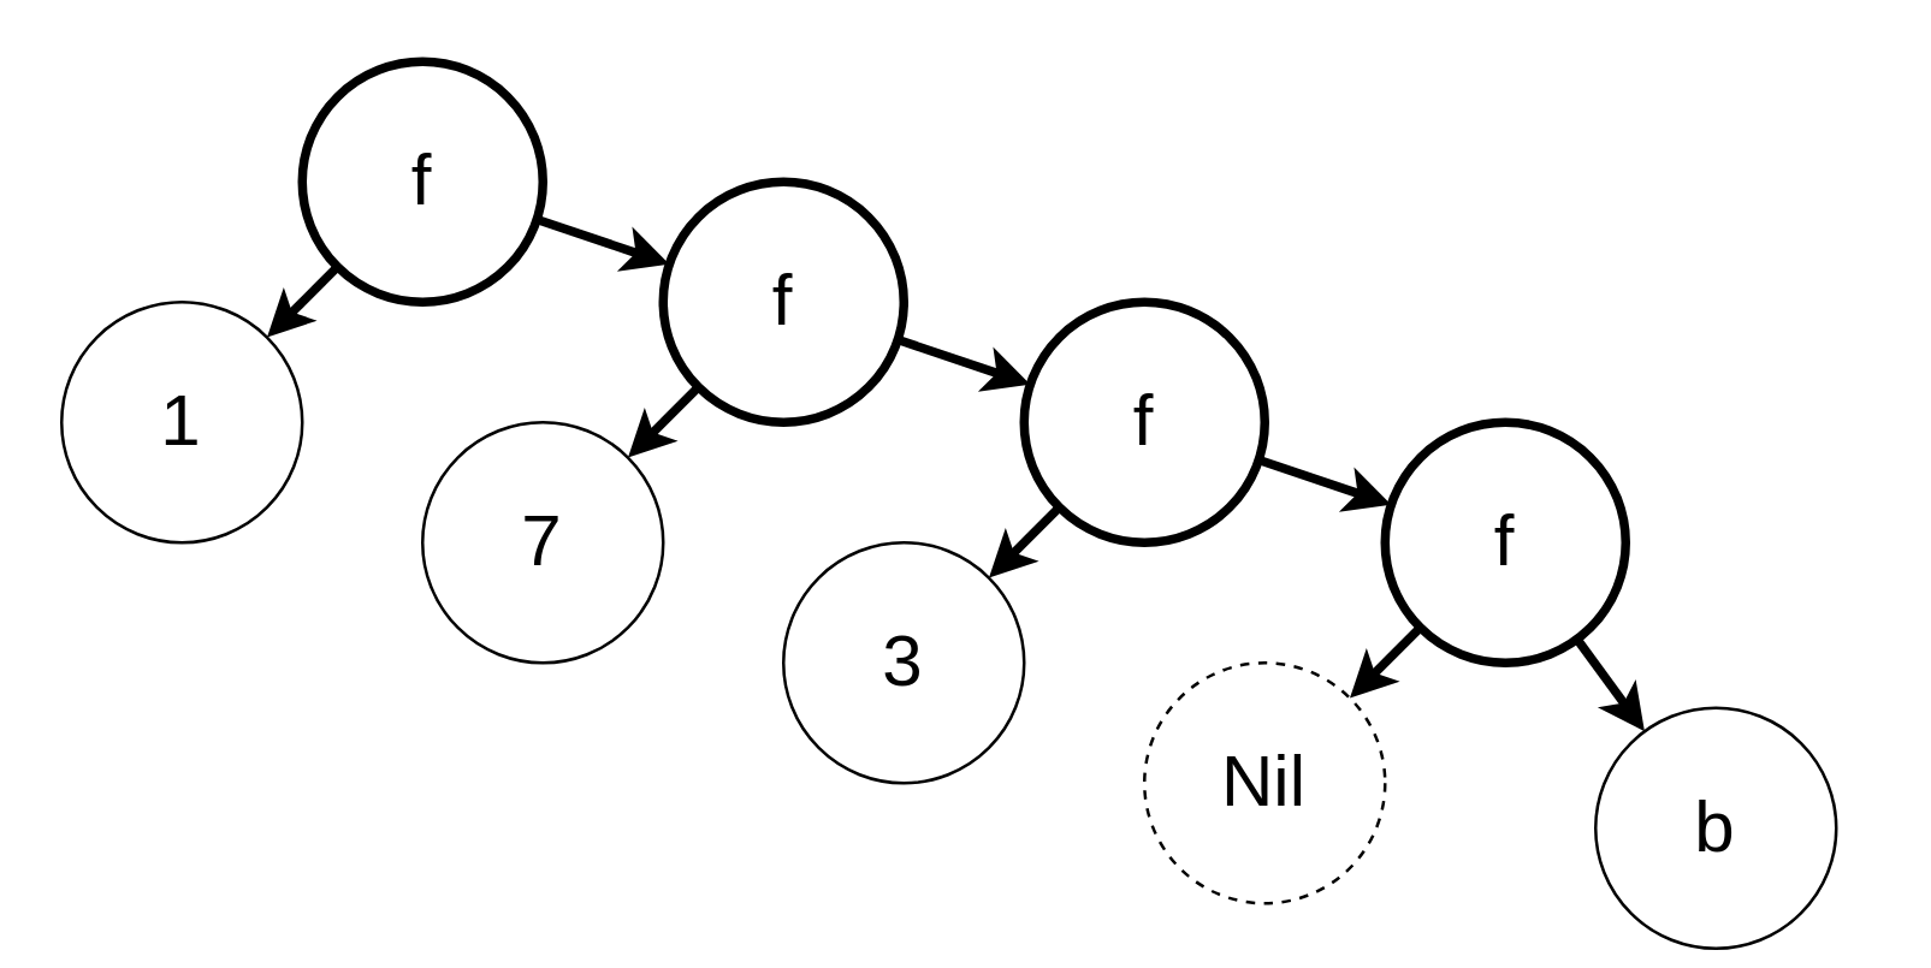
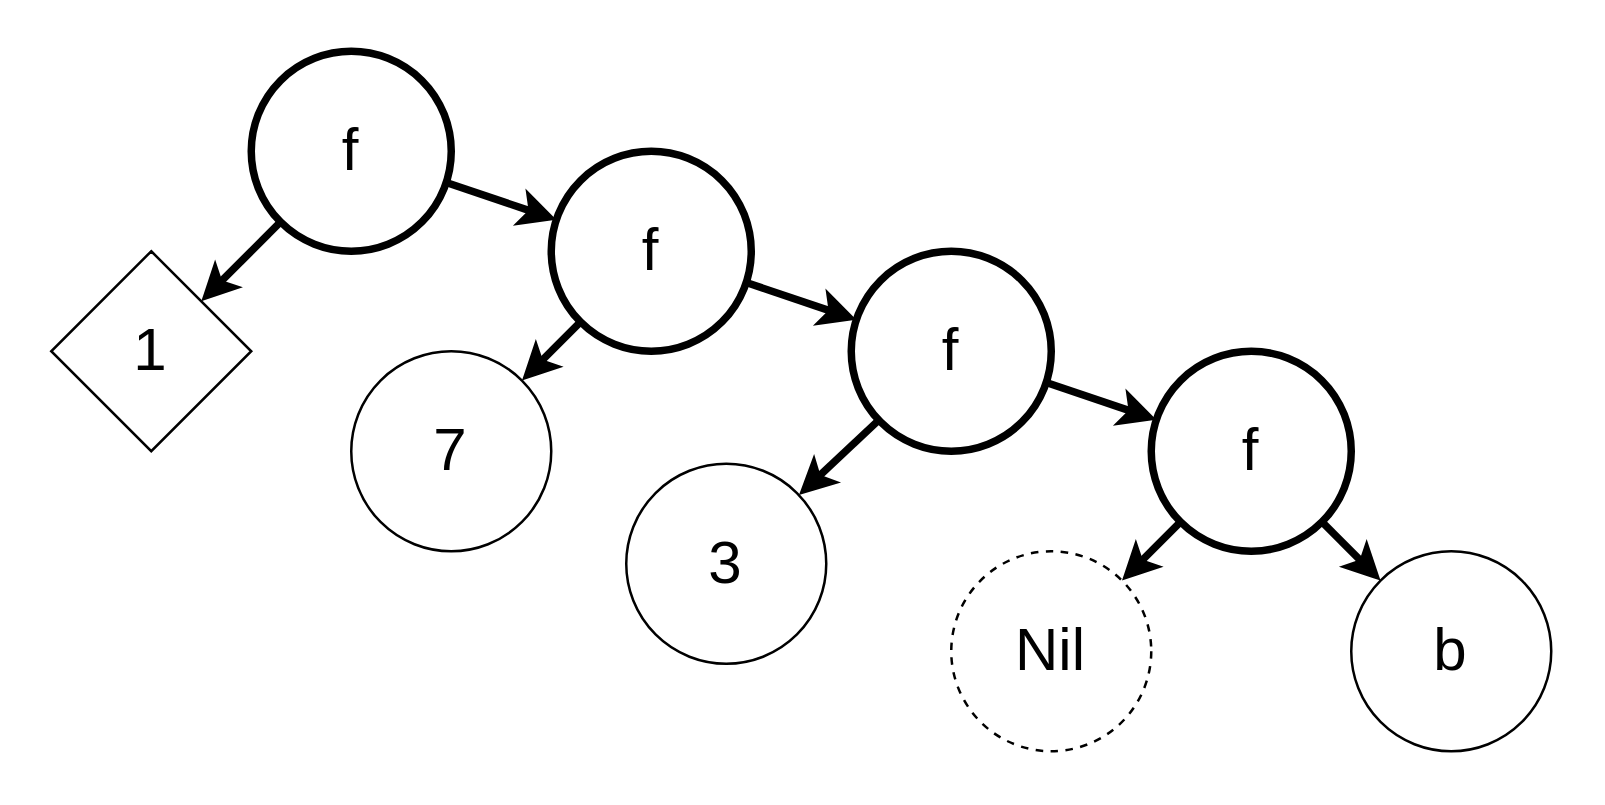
- <mxCell id="2" value="1" style="ellipse;whiteSpace=wrap;html=1;aspect=fixed;fontSize=24;" vertex="1" parent="1"><mxGeometry x="20" y="100" width="80" height="80" as="geometry" /></mxCell>
+ <mxCell id="2" value="1" style="rhombus;whiteSpace=wrap;html=1;aspect=fixed;fontSize=24;" vertex="1" parent="1"><mxGeometry x="20" y="100" width="80" height="80" as="geometry" /></mxCell>
- <mxCell id="16" value="3" style="ellipse;whiteSpace=wrap;html=1;aspect=fixed;fontSize=24;" vertex="1" parent="1"><mxGeometry x="260" y="180" width="80" height="80" as="geometry" /></mxCell>
+ <mxCell id="16" value="3" style="ellipse;whiteSpace=wrap;html=1;aspect=fixed;fontSize=24;" vertex="1" parent="1"><mxGeometry x="250" y="185" width="80" height="80" as="geometry" /></mxCell>
- <mxCell id="18" value="b" style="ellipse;whiteSpace=wrap;html=1;aspect=fixed;fontSize=24;" vertex="1" parent="1"><mxGeometry x="530" y="235" width="80" height="80" as="geometry" /></mxCell>
+ <mxCell id="18" value="b" style="ellipse;whiteSpace=wrap;html=1;aspect=fixed;fontSize=24;" vertex="1" parent="1"><mxGeometry x="540" y="220" width="80" height="80" as="geometry" /></mxCell>
